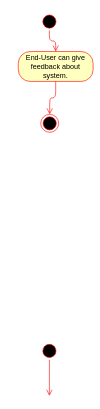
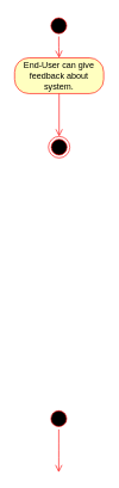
- <mxCell id="6" value="End-User can give feedback about system." style="rounded=1;whiteSpace=wrap;html=1;arcSize=40;fontColor=#000000;fillColor=#ffffc0;strokeColor=#ff0000;" vertex="1" parent="1"><mxGeometry x="30" y="85" width="125" height="50" as="geometry" /></mxCell>
+ <mxCell id="6" value="End-User can give feedback about system." style="rounded=1;whiteSpace=wrap;html=1;arcSize=40;fontColor=#000000;fillColor=#ffffc0;strokeColor=#ff0000;" vertex="1" parent="1"><mxGeometry x="20" y="80" width="125" height="50" as="geometry" /></mxCell>
